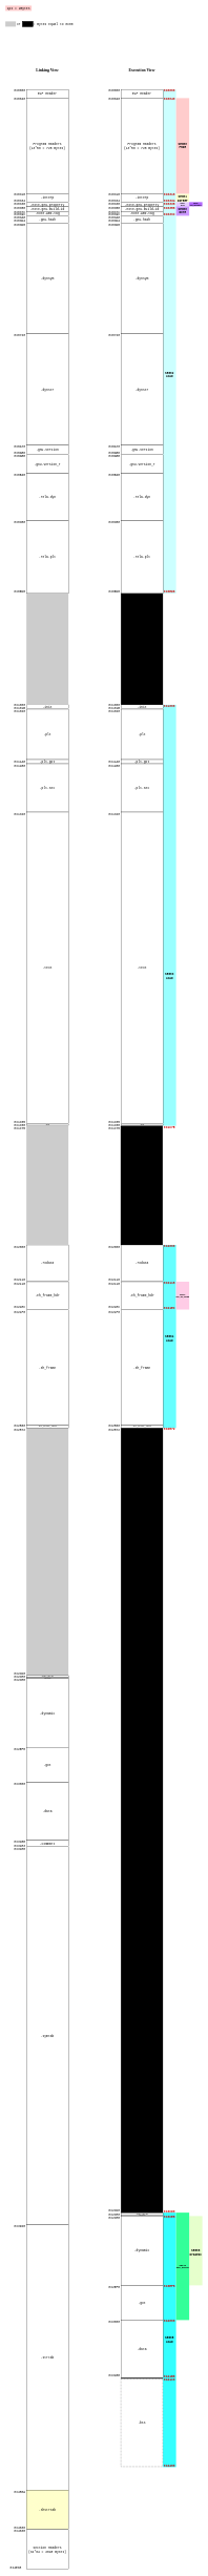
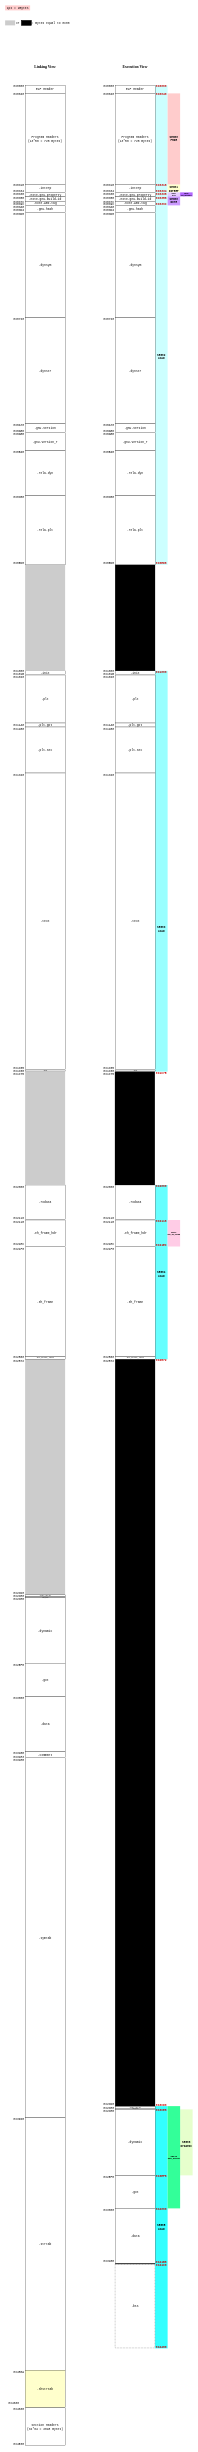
- <mxCell id="101" value="0x4636" style="text;html=1;strokeColor=none;fillColor=none;align=center;verticalAlign=middle;whiteSpace=wrap;rounded=0;fontFamily=Courier New;" vertex="1" parent="1"><mxGeometry x="50" y="9615" width="50" height="14" as="geometry" /></mxCell>
+ <mxCell id="101" value="0x4636" style="text;html=1;strokeColor=none;fillColor=none;align=center;verticalAlign=middle;whiteSpace=wrap;rounded=0;fontFamily=Courier New;" vertex="1" parent="1"><mxGeometry x="30" y="9605" width="50" height="14" as="geometry" /></mxCell>
- <mxCell id="105" value="0x4E38" style="text;html=1;strokeColor=none;fillColor=none;align=center;verticalAlign=middle;whiteSpace=wrap;rounded=0;fontFamily=Courier New;" vertex="1" parent="1"><mxGeometry x="35" y="9770" width="50" height="14" as="geometry" /></mxCell>
+ <mxCell id="105" value="0x4E38" style="text;html=1;strokeColor=none;fillColor=none;align=center;verticalAlign=middle;whiteSpace=wrap;rounded=0;fontFamily=Courier New;" vertex="1" parent="1"><mxGeometry x="50" y="9770" width="50" height="14" as="geometry" /></mxCell>
